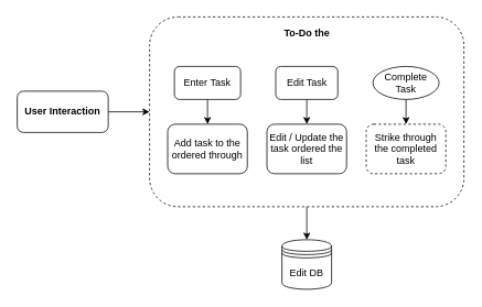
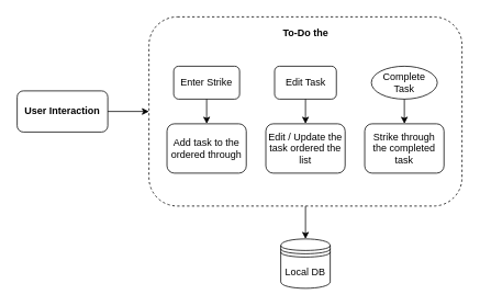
- <mxCell id="7" value="Enter Task" style="rounded=1;whiteSpace=wrap;html=1;" vertex="1" parent="2"><mxGeometry x="190" y="60" width="80" height="40" as="geometry" /></mxCell>
+ <mxCell id="7" value="Enter Strike" style="rounded=1;whiteSpace=wrap;html=1;" vertex="1" parent="2"><mxGeometry x="190" y="60" width="80" height="40" as="geometry" /></mxCell>
- <mxCell id="14" value="Strike through the completed task" style="rounded=1;whiteSpace=wrap;html=1;dashed=1;" vertex="1" parent="2"><mxGeometry x="421.88" y="130" width="96.25" height="60" as="geometry" /></mxCell>
+ <mxCell id="14" value="Strike through the completed task" style="rounded=1;whiteSpace=wrap;html=1;" vertex="1" parent="2"><mxGeometry x="421.88" y="130" width="96.25" height="60" as="geometry" /></mxCell>
- <mxCell id="16" value="Edit DB" style="shape=datastore;whiteSpace=wrap;html=1;" vertex="1" parent="2"><mxGeometry x="320" y="270" width="60" height="60" as="geometry" /></mxCell>
+ <mxCell id="16" value="Local DB" style="shape=datastore;whiteSpace=wrap;html=1;" vertex="1" parent="2"><mxGeometry x="320" y="270" width="60" height="60" as="geometry" /></mxCell>
